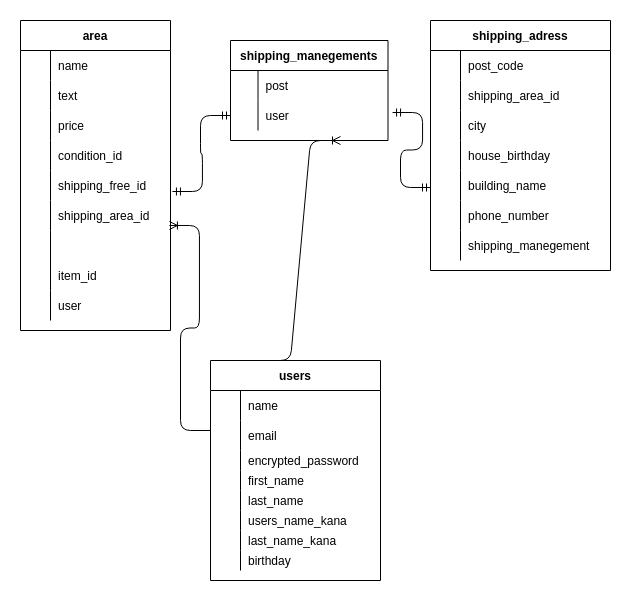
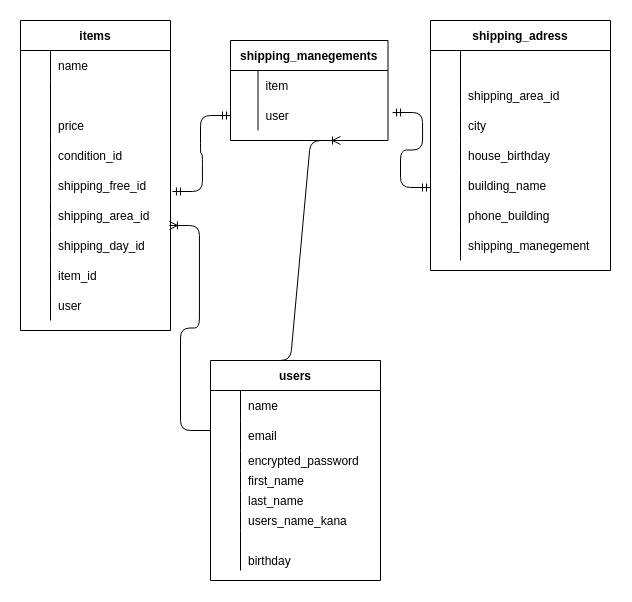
- <mxCell id="27" value="area" style="shape=table;startSize=30;container=1;collapsible=1;childLayout=tableLayout;fixedRows=1;rowLines=0;fontStyle=1;align=center;resizeLast=1;" vertex="1" parent="1"><mxGeometry x="20" y="20" width="150" height="310" as="geometry" /></mxCell>
+ <mxCell id="27" value="items" style="shape=table;startSize=30;container=1;collapsible=1;childLayout=tableLayout;fixedRows=1;rowLines=0;fontStyle=1;align=center;resizeLast=1;" vertex="1" parent="1"><mxGeometry x="20" y="20" width="150" height="310" as="geometry" /></mxCell>
- <mxCell id="58" value="post_code" style="shape=partialRectangle;connectable=0;fillColor=none;top=0;left=0;bottom=0;right=0;align=left;spacingLeft=6;overflow=hidden;" vertex="1" parent="56"><mxGeometry x="30" width="150" height="30" as="geometry" /></mxCell>
- <mxCell id="81" value="post" style="shape=partialRectangle;connectable=0;fillColor=none;top=0;left=0;bottom=0;right=0;align=left;spacingLeft=6;overflow=hidden;" vertex="1" parent="79"><mxGeometry x="27.5" width="130" height="30" as="geometry" /></mxCell>
+ <mxCell id="81" value="item" style="shape=partialRectangle;connectable=0;fillColor=none;top=0;left=0;bottom=0;right=0;align=left;spacingLeft=6;overflow=hidden;" vertex="1" parent="79"><mxGeometry x="27.5" width="130" height="30" as="geometry" /></mxCell>
- <mxCell id="33" value="text" style="shape=partialRectangle;connectable=0;fillColor=none;top=0;left=0;bottom=0;right=0;align=left;spacingLeft=6;overflow=hidden;" vertex="1" parent="31"><mxGeometry x="30" width="120" height="30" as="geometry" /></mxCell>
- <mxCell id="73" value="phone_number" style="shape=partialRectangle;connectable=0;fillColor=none;top=0;left=0;bottom=0;right=0;align=left;spacingLeft=6;overflow=hidden;" vertex="1" parent="71"><mxGeometry x="30" width="150" height="30" as="geometry" /></mxCell>
+ <mxCell id="73" value="phone_building" style="shape=partialRectangle;connectable=0;fillColor=none;top=0;left=0;bottom=0;right=0;align=left;spacingLeft=6;overflow=hidden;" vertex="1" parent="71"><mxGeometry x="30" width="150" height="30" as="geometry" /></mxCell>
+ <mxCell id="48" value="shipping_day_id" style="shape=partialRectangle;connectable=0;fillColor=none;top=0;left=0;bottom=0;right=0;align=left;spacingLeft=6;overflow=hidden;" vertex="1" parent="46"><mxGeometry x="30" width="120" height="30" as="geometry" /></mxCell>
- <mxCell id="23" value="last_name_kana" style="shape=partialRectangle;connectable=0;fillColor=none;top=0;left=0;bottom=0;right=0;align=left;spacingLeft=6;overflow=hidden;" vertex="1" parent="21"><mxGeometry x="30" width="140" height="20" as="geometry" /></mxCell>
